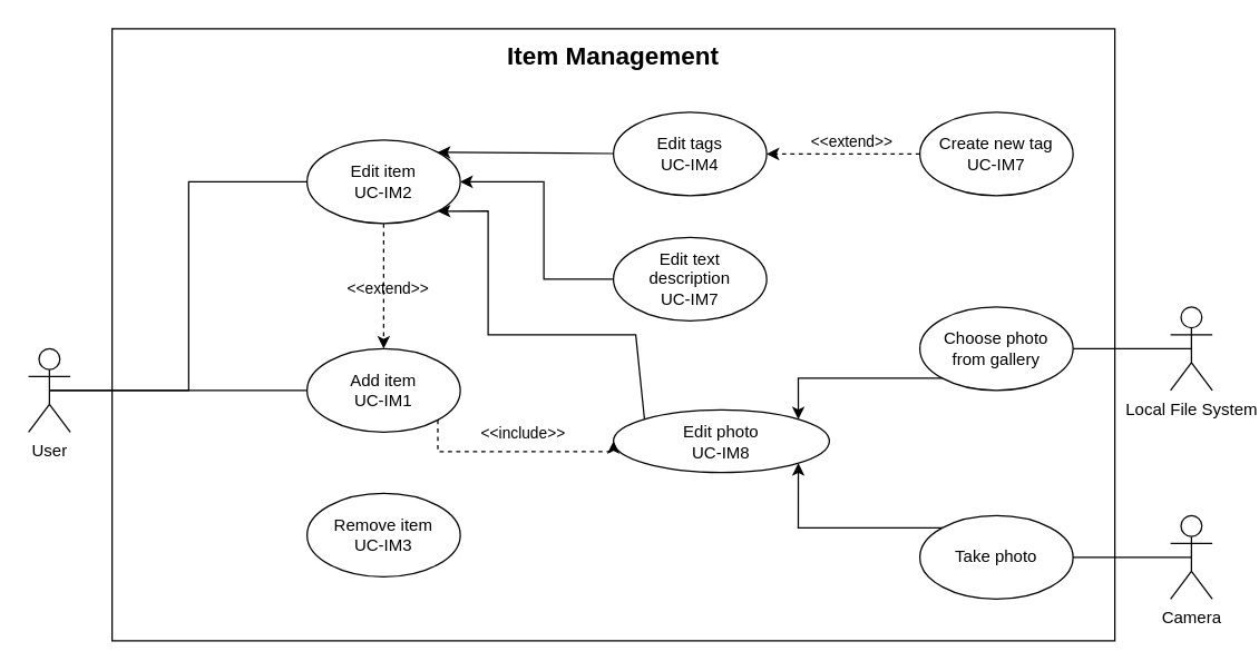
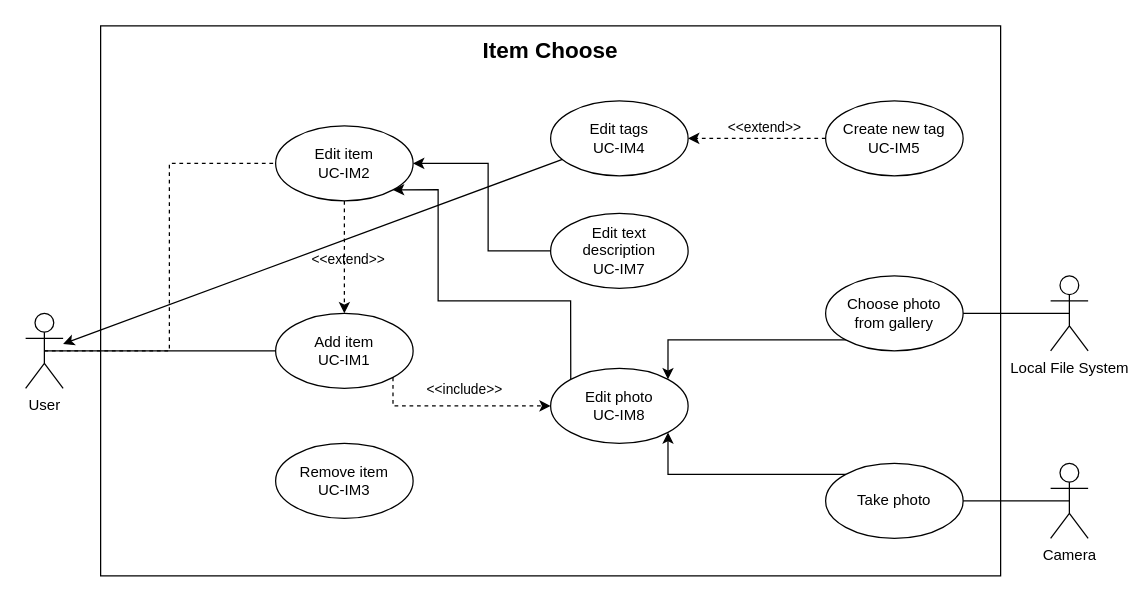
- <mxCell id="30" value="Item Management" style="text;html=1;align=center;verticalAlign=middle;whiteSpace=wrap;rounded=0;fontStyle=1;fontSize=18;" parent="1" vertex="1"><mxGeometry x="360" y="20" width="160" height="40" as="geometry" /></mxCell>
+ <mxCell id="30" value="Item Choose" style="text;html=1;align=center;verticalAlign=middle;whiteSpace=wrap;rounded=0;fontStyle=1;fontSize=18;" parent="1" vertex="1"><mxGeometry x="360" y="20" width="160" height="40" as="geometry" /></mxCell>
- <mxCell id="13" style="edgeStyle=none;html=1;entryX=1;entryY=0;entryDx=0;entryDy=0;" edge="1" parent="1" source="14" target="9"><mxGeometry relative="1" as="geometry" /></mxCell>
+ <mxCell id="13" style="edgeStyle=none;html=1;" edge="1" parent="1" source="14" target="12"><mxGeometry relative="1" as="geometry" /></mxCell>
- <mxCell id="21" value="Create new tag&lt;br&gt;UC-IM7" style="ellipse;whiteSpace=wrap;html=1;fillColor=none;" parent="1" vertex="1"><mxGeometry x="660" y="80" width="110" height="60" as="geometry" /></mxCell>
+ <mxCell id="21" value="Create new tag&lt;br&gt;UC-IM5" style="ellipse;whiteSpace=wrap;html=1;fillColor=none;" parent="1" vertex="1"><mxGeometry x="660" y="80" width="110" height="60" as="geometry" /></mxCell>
- <mxCell id="10" style="edgeStyle=orthogonalEdgeStyle;rounded=0;orthogonalLoop=1;jettySize=auto;html=1;exitX=0.5;exitY=0.5;exitDx=0;exitDy=0;exitPerimeter=0;entryX=0;entryY=0.5;entryDx=0;entryDy=0;endArrow=none;endFill=0;" parent="1" source="12" target="9" edge="1"><mxGeometry relative="1" as="geometry" /></mxCell>
+ <mxCell id="10" style="edgeStyle=orthogonalEdgeStyle;rounded=0;orthogonalLoop=1;jettySize=auto;html=1;exitX=0.5;exitY=0.5;exitDx=0;exitDy=0;exitPerimeter=0;entryX=0;entryY=0.5;entryDx=0;entryDy=0;endArrow=none;endFill=0;dashed=1;" parent="1" source="12" target="9" edge="1"><mxGeometry relative="1" as="geometry" /></mxCell>
- <mxCell id="18" value="Edit photo&lt;br&gt;UC-IM8" style="ellipse;whiteSpace=wrap;html=1;fillColor=none;" parent="1" vertex="1"><mxGeometry x="440" y="294" width="155" height="45" as="geometry" /></mxCell>
+ <mxCell id="18" value="Edit photo&lt;br&gt;UC-IM8" style="ellipse;whiteSpace=wrap;html=1;fillColor=none;" parent="1" vertex="1"><mxGeometry x="440" y="294" width="110" height="60" as="geometry" /></mxCell>
